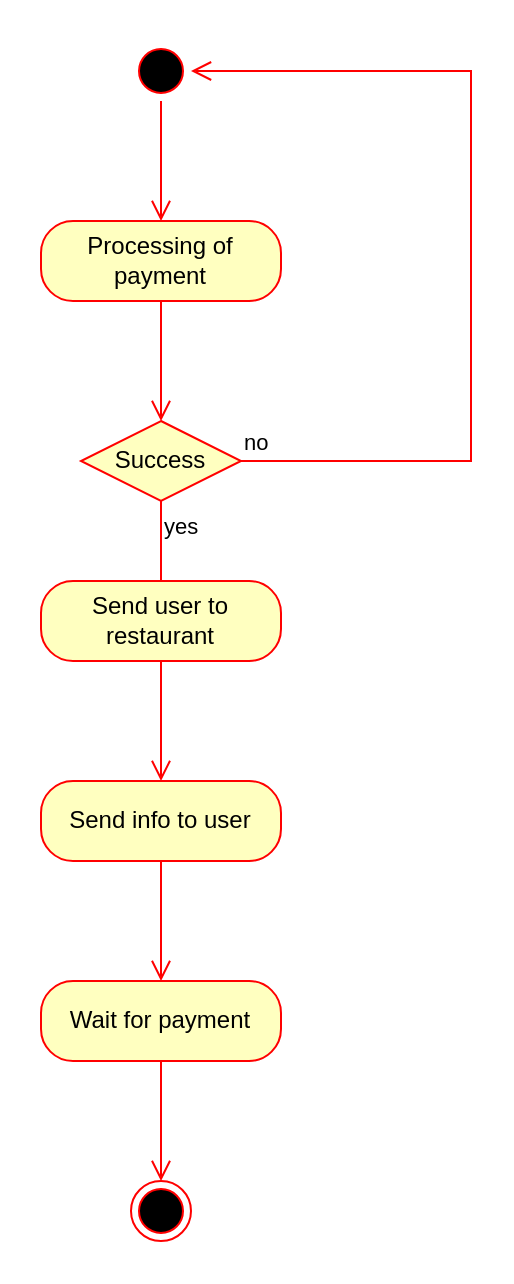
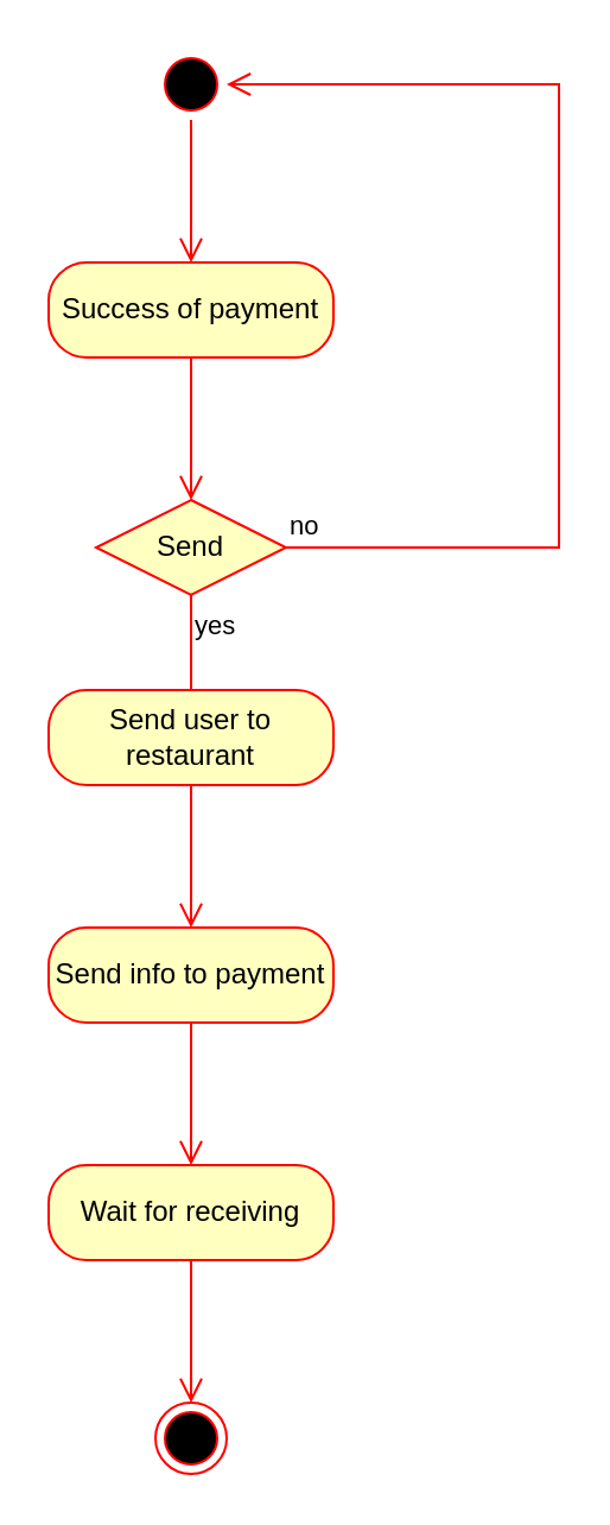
- <mxCell id="4" value="Processing of payment" style="rounded=1;whiteSpace=wrap;html=1;arcSize=40;fontColor=#000000;fillColor=#ffffc0;strokeColor=#ff0000;" vertex="1" parent="1"><mxGeometry x="20" y="110" width="120" height="40" as="geometry" /></mxCell>
+ <mxCell id="4" value="Success of payment" style="rounded=1;whiteSpace=wrap;html=1;arcSize=40;fontColor=#000000;fillColor=#ffffc0;strokeColor=#ff0000;" vertex="1" parent="1"><mxGeometry x="20" y="110" width="120" height="40" as="geometry" /></mxCell>
- <mxCell id="6" value="Success" style="rhombus;whiteSpace=wrap;html=1;fillColor=#ffffc0;strokeColor=#ff0000;" vertex="1" parent="1"><mxGeometry x="40" y="210" width="80" height="40" as="geometry" /></mxCell>
+ <mxCell id="6" value="Send" style="rhombus;whiteSpace=wrap;html=1;fillColor=#ffffc0;strokeColor=#ff0000;" vertex="1" parent="1"><mxGeometry x="40" y="210" width="80" height="40" as="geometry" /></mxCell>
- <mxCell id="11" value="Send info to user" style="rounded=1;whiteSpace=wrap;html=1;arcSize=40;fontColor=#000000;fillColor=#ffffc0;strokeColor=#ff0000;" vertex="1" parent="1"><mxGeometry x="20" y="390" width="120" height="40" as="geometry" /></mxCell>
+ <mxCell id="11" value="Send info to payment" style="rounded=1;whiteSpace=wrap;html=1;arcSize=40;fontColor=#000000;fillColor=#ffffc0;strokeColor=#ff0000;" vertex="1" parent="1"><mxGeometry x="20" y="390" width="120" height="40" as="geometry" /></mxCell>
- <mxCell id="13" value="&lt;div style=&quot;text-align: left;&quot;&gt;&lt;span style=&quot;background-color: initial;&quot;&gt;Wait for payment&lt;/span&gt;&lt;/div&gt;" style="rounded=1;whiteSpace=wrap;html=1;arcSize=40;fontColor=#000000;fillColor=#ffffc0;strokeColor=#ff0000;" vertex="1" parent="1"><mxGeometry x="20" y="490" width="120" height="40" as="geometry" /></mxCell>
+ <mxCell id="13" value="&lt;div style=&quot;text-align: left;&quot;&gt;&lt;span style=&quot;background-color: initial;&quot;&gt;Wait for receiving&lt;/span&gt;&lt;/div&gt;" style="rounded=1;whiteSpace=wrap;html=1;arcSize=40;fontColor=#000000;fillColor=#ffffc0;strokeColor=#ff0000;" vertex="1" parent="1"><mxGeometry x="20" y="490" width="120" height="40" as="geometry" /></mxCell>
